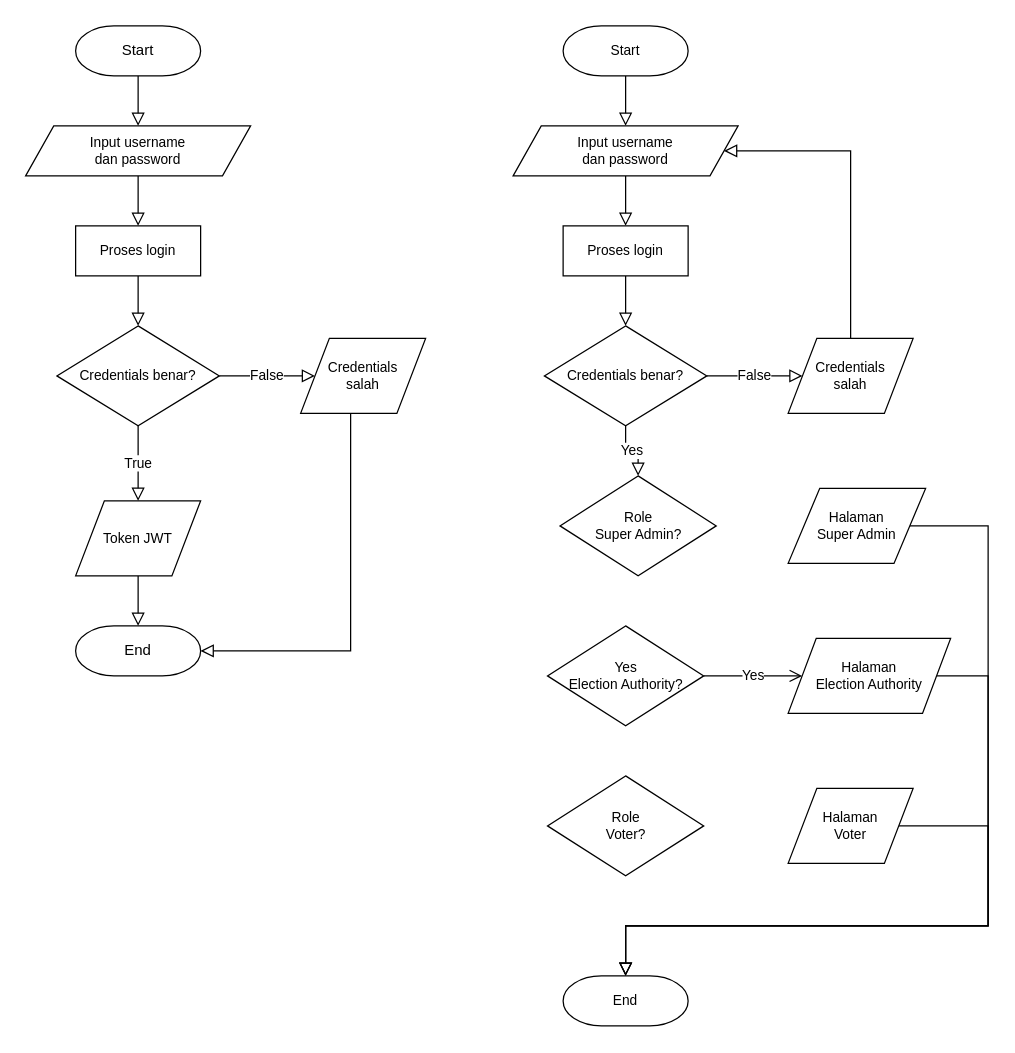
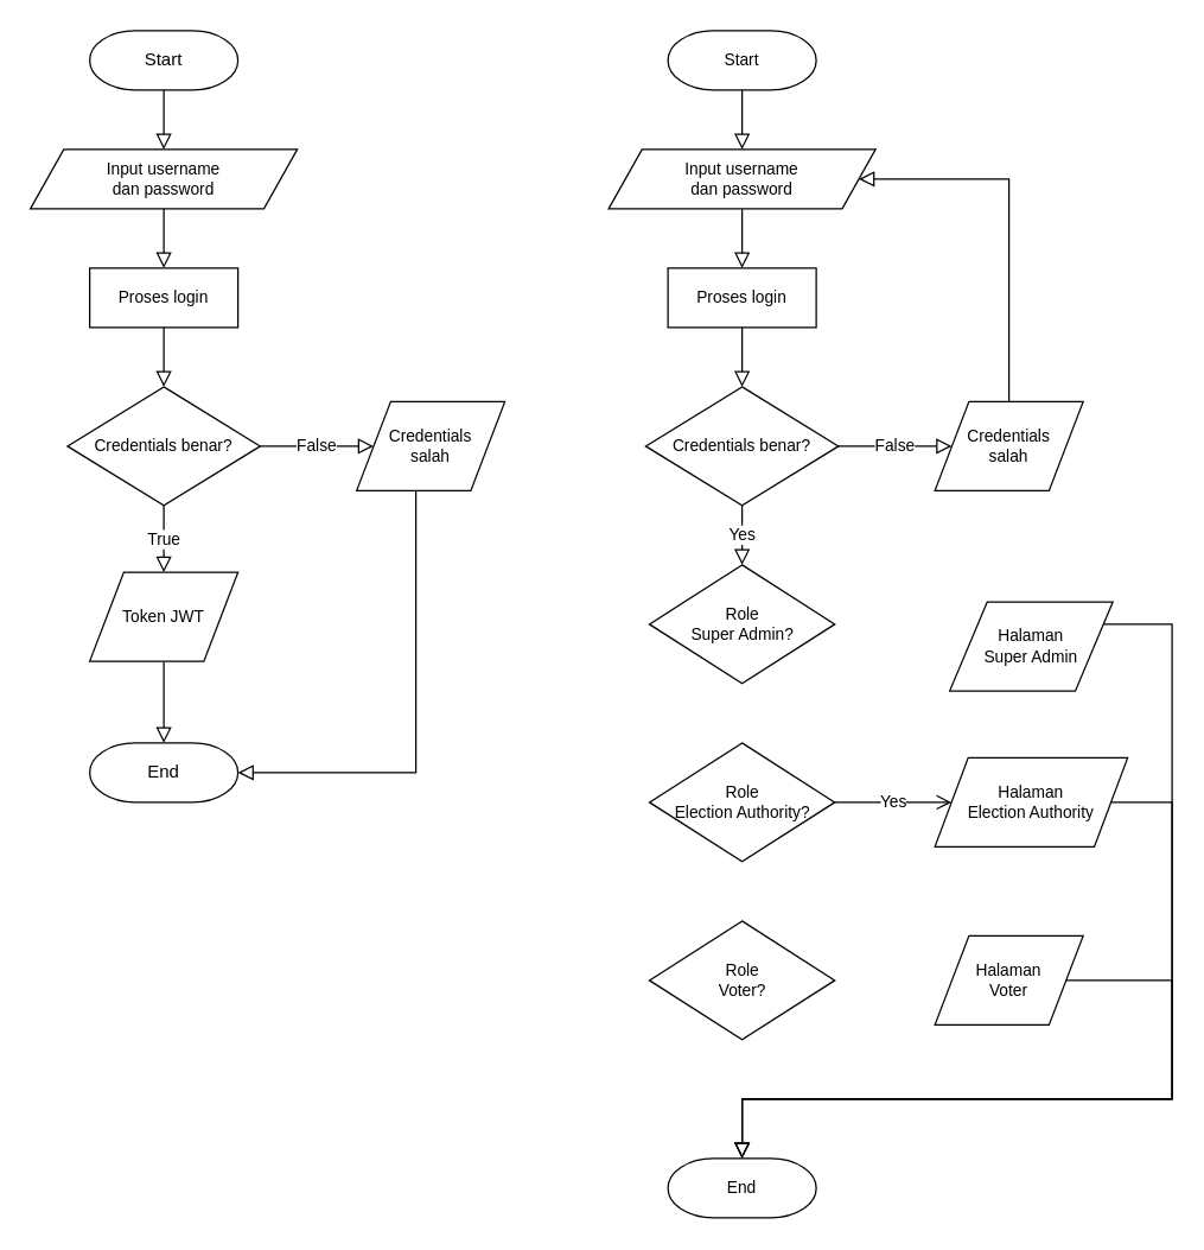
- <mxCell id="28" value="Role &lt;br&gt;Super Admin?" style="strokeWidth=1;html=1;shape=mxgraph.flowchart.decision;whiteSpace=wrap;rounded=0;shadow=0;fontSize=11;endFill=0;endArrow=block;endSize=8;" vertex="1" parent="1"><mxGeometry x="447.5" y="380" width="125" height="80" as="geometry" /></mxCell>
+ <mxCell id="28" value="Role &lt;br&gt;Super Admin?" style="strokeWidth=1;html=1;shape=mxgraph.flowchart.decision;whiteSpace=wrap;rounded=0;shadow=0;fontSize=11;endFill=0;endArrow=block;endSize=8;" vertex="1" parent="1"><mxGeometry x="437.5" y="380" width="125" height="80" as="geometry" /></mxCell>
- <mxCell id="32" value="Halaman&lt;br&gt;Super Admin" style="shape=parallelogram;html=1;strokeWidth=1;perimeter=parallelogramPerimeter;whiteSpace=wrap;rounded=0;size=0.23;shadow=0;fontSize=11;endFill=0;endArrow=block;endSize=8;" vertex="1" parent="1"><mxGeometry x="630" y="390" width="110" height="60" as="geometry" /></mxCell>
+ <mxCell id="32" value="Halaman&lt;br&gt;Super Admin" style="shape=parallelogram;html=1;strokeWidth=1;perimeter=parallelogramPerimeter;whiteSpace=wrap;rounded=0;size=0.23;shadow=0;fontSize=11;endFill=0;endArrow=block;endSize=8;" vertex="1" parent="1"><mxGeometry x="640" y="405" width="110" height="60" as="geometry" /></mxCell>
- <mxCell id="12" value="Token JWT" style="shape=parallelogram;html=1;strokeWidth=1;perimeter=parallelogramPerimeter;whiteSpace=wrap;rounded=0;size=0.23;shadow=0;fontSize=11;endFill=0;endArrow=block;endSize=8;" parent="1" vertex="1"><mxGeometry x="60" y="400" width="100" height="60" as="geometry" /></mxCell>
+ <mxCell id="12" value="Token JWT" style="shape=parallelogram;html=1;strokeWidth=1;perimeter=parallelogramPerimeter;whiteSpace=wrap;rounded=0;size=0.23;shadow=0;fontSize=11;endFill=0;endArrow=block;endSize=8;" parent="1" vertex="1"><mxGeometry x="60" y="385" width="100" height="60" as="geometry" /></mxCell>
- <mxCell id="31" value="Yes &lt;br&gt;Election Authority?" style="strokeWidth=1;html=1;shape=mxgraph.flowchart.decision;whiteSpace=wrap;rounded=0;shadow=0;fontSize=11;endFill=0;endArrow=block;endSize=8;" vertex="1" parent="1"><mxGeometry x="437.5" y="500" width="125" height="80" as="geometry" /></mxCell>
+ <mxCell id="31" value="Role &lt;br&gt;Election Authority?" style="strokeWidth=1;html=1;shape=mxgraph.flowchart.decision;whiteSpace=wrap;rounded=0;shadow=0;fontSize=11;endFill=0;endArrow=block;endSize=8;" vertex="1" parent="1"><mxGeometry x="437.5" y="500" width="125" height="80" as="geometry" /></mxCell>
